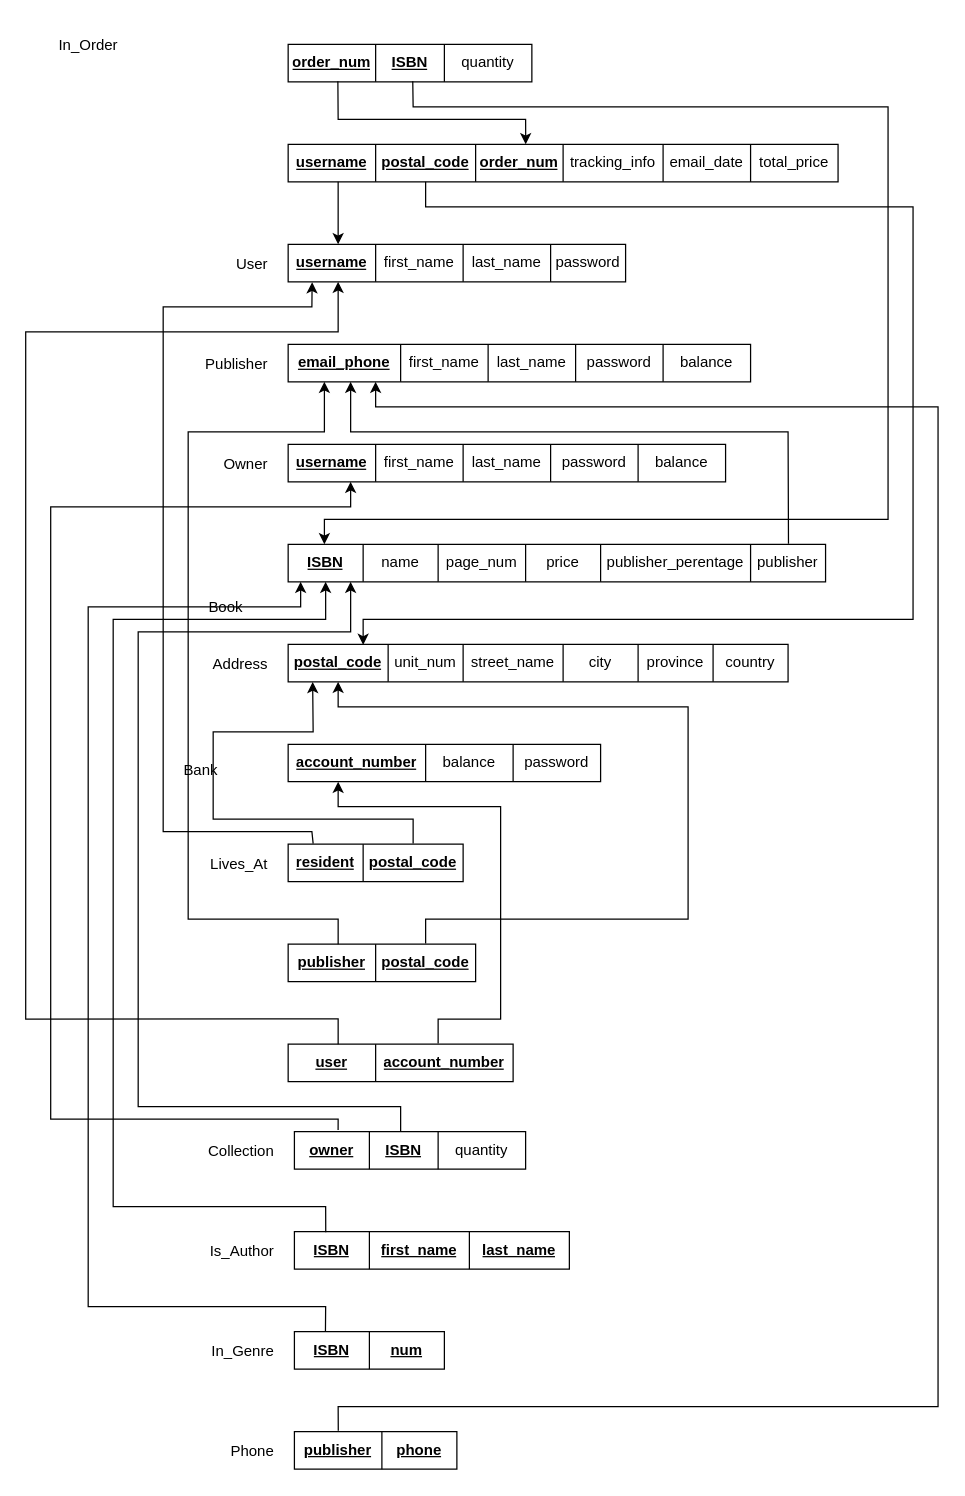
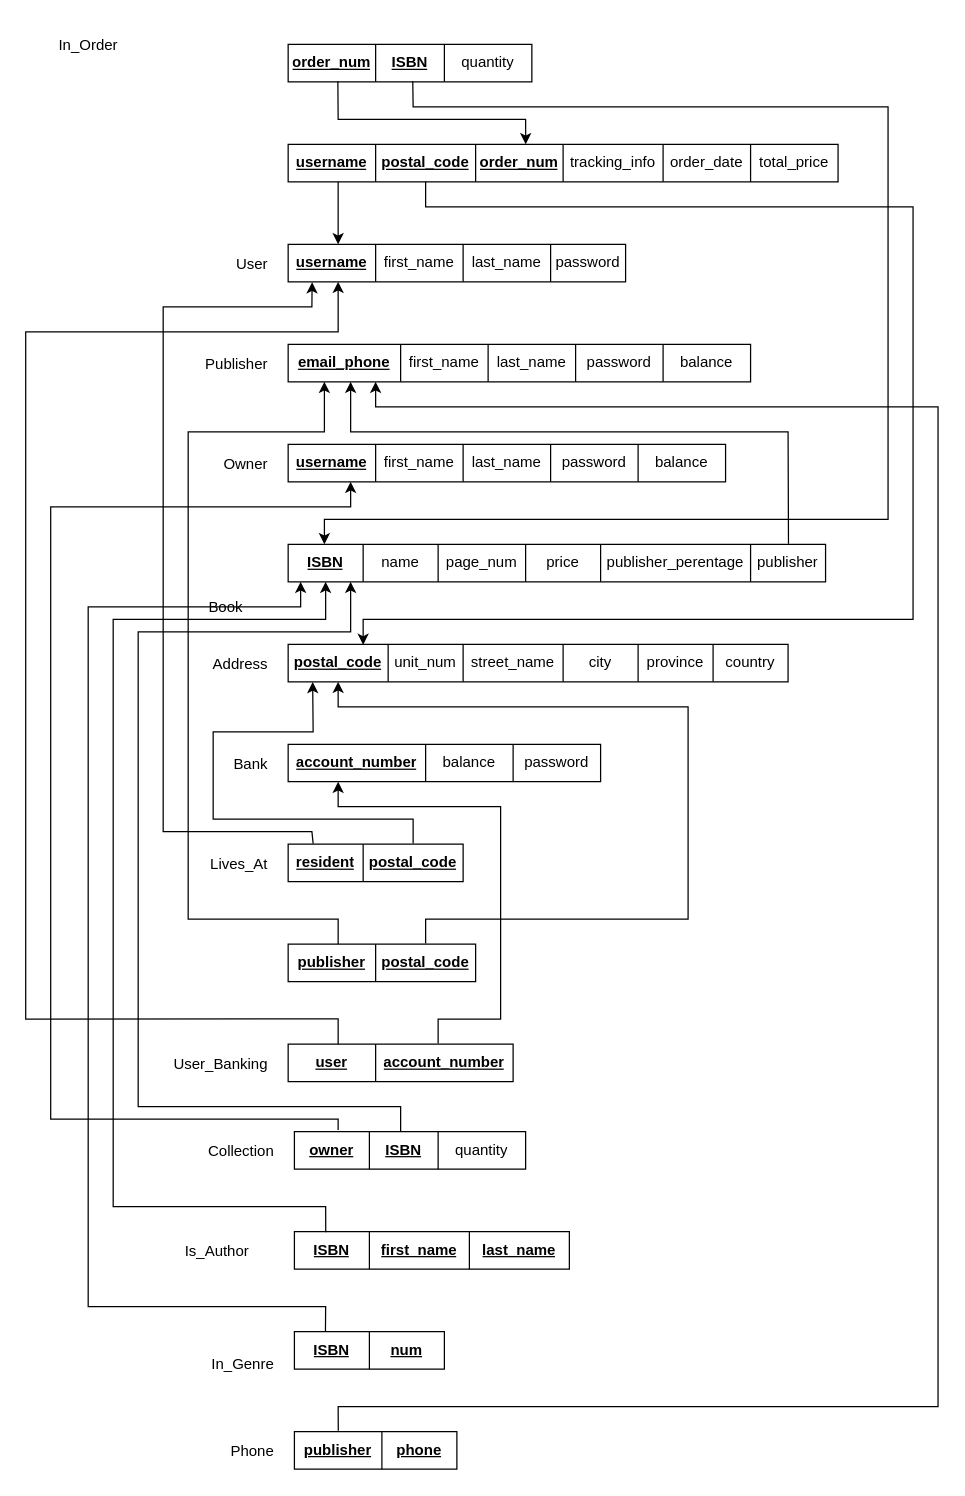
- <mxCell id="71" value="email_date" style="shape=partialRectangle;html=1;whiteSpace=wrap;connectable=0;fillColor=none;top=0;left=0;bottom=0;right=0;overflow=hidden;pointerEvents=1;" parent="66" vertex="1"><mxGeometry x="300" width="70" height="30" as="geometry"><mxRectangle width="70" height="30" as="alternateBounds" /></mxGeometry></mxCell>
+ <mxCell id="71" value="order_date" style="shape=partialRectangle;html=1;whiteSpace=wrap;connectable=0;fillColor=none;top=0;left=0;bottom=0;right=0;overflow=hidden;pointerEvents=1;" parent="66" vertex="1"><mxGeometry x="300" width="70" height="30" as="geometry"><mxRectangle width="70" height="30" as="alternateBounds" /></mxGeometry></mxCell>
- <mxCell id="48" value="Bank" style="text;strokeColor=none;fillColor=none;align=right;verticalAlign=middle;spacingLeft=4;spacingRight=4;overflow=hidden;points=[[0,0.5],[1,0.5]];portConstraint=eastwest;rotatable=0;" parent="1" vertex="1"><mxGeometry x="100" y="600" width="80" height="30" as="geometry" /></mxCell>
+ <mxCell id="48" value="Bank" style="text;strokeColor=none;fillColor=none;align=right;verticalAlign=middle;spacingLeft=4;spacingRight=4;overflow=hidden;points=[[0,0.5],[1,0.5]];portConstraint=eastwest;rotatable=0;" parent="1" vertex="1"><mxGeometry x="140" y="595" width="80" height="30" as="geometry" /></mxCell>
+ <mxCell id="101" value="User_Banking" style="text;strokeColor=none;fillColor=none;align=right;verticalAlign=middle;spacingLeft=4;spacingRight=4;overflow=hidden;points=[[0,0.5],[1,0.5]];portConstraint=eastwest;rotatable=0;" parent="1" vertex="1"><mxGeometry x="130" y="835" width="90" height="30" as="geometry" /></mxCell>
- <mxCell id="79" value="Is_Author" style="text;strokeColor=none;fillColor=none;align=right;verticalAlign=middle;spacingLeft=4;spacingRight=4;overflow=hidden;points=[[0,0.5],[1,0.5]];portConstraint=eastwest;rotatable=0;" parent="1" vertex="1"><mxGeometry x="145" y="985" width="80" height="30" as="geometry" /></mxCell>
+ <mxCell id="79" value="Is_Author" style="text;strokeColor=none;fillColor=none;align=right;verticalAlign=middle;spacingLeft=4;spacingRight=4;overflow=hidden;points=[[0,0.5],[1,0.5]];portConstraint=eastwest;rotatable=0;" parent="1" vertex="1"><mxGeometry x="125" y="985" width="80" height="30" as="geometry" /></mxCell>
- <mxCell id="84" value="In_Genre" style="text;strokeColor=none;fillColor=none;align=right;verticalAlign=middle;spacingLeft=4;spacingRight=4;overflow=hidden;points=[[0,0.5],[1,0.5]];portConstraint=eastwest;rotatable=0;" parent="1" vertex="1"><mxGeometry x="145" y="1065" width="80" height="30" as="geometry" /></mxCell>
+ <mxCell id="84" value="In_Genre" style="text;strokeColor=none;fillColor=none;align=right;verticalAlign=middle;spacingLeft=4;spacingRight=4;overflow=hidden;points=[[0,0.5],[1,0.5]];portConstraint=eastwest;rotatable=0;" parent="1" vertex="1"><mxGeometry x="145" y="1075" width="80" height="30" as="geometry" /></mxCell>
